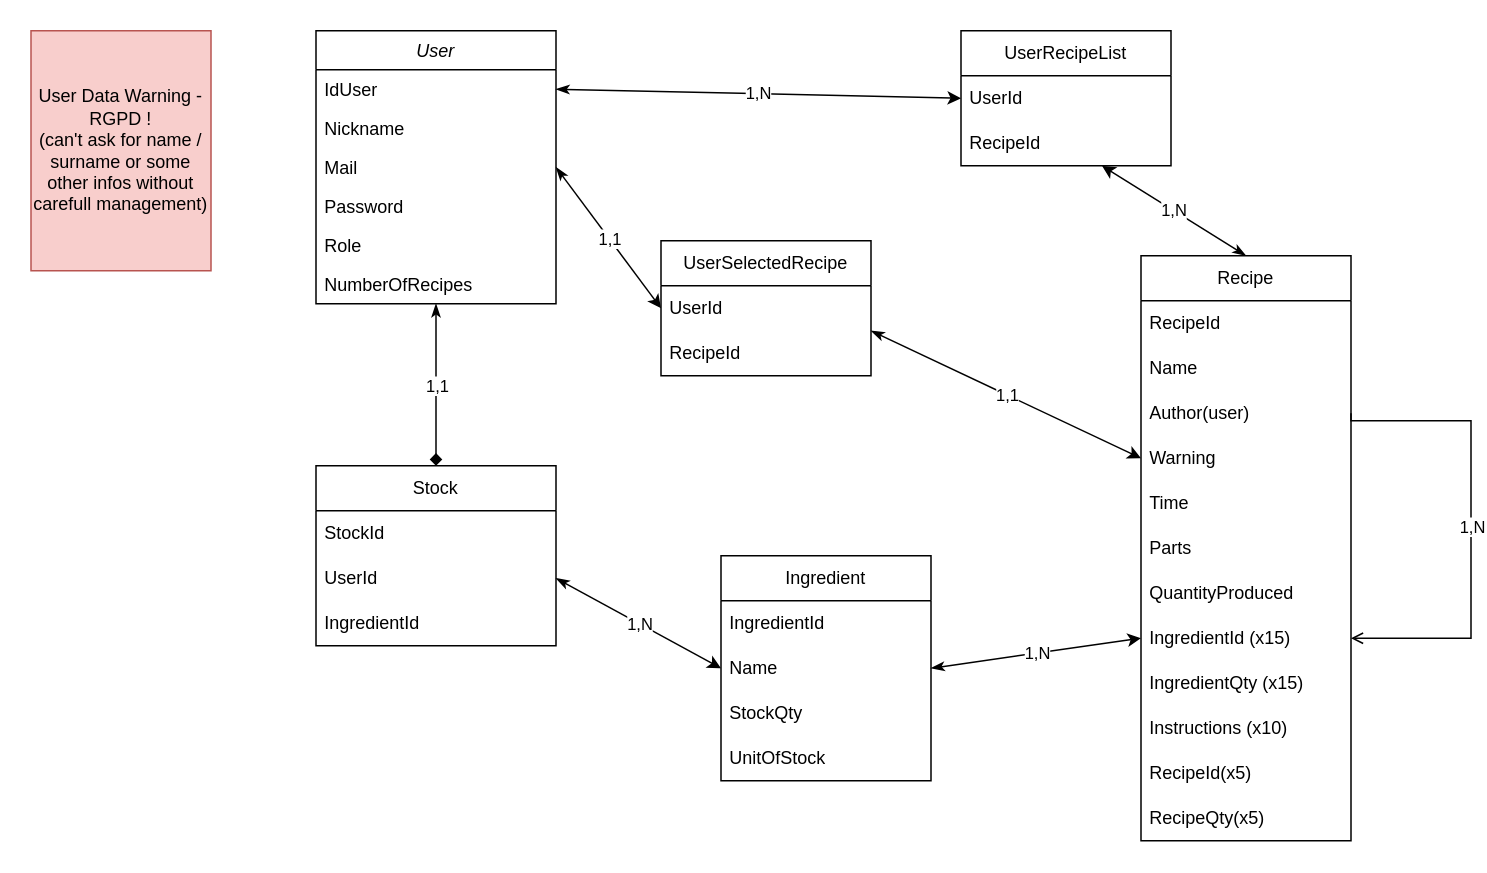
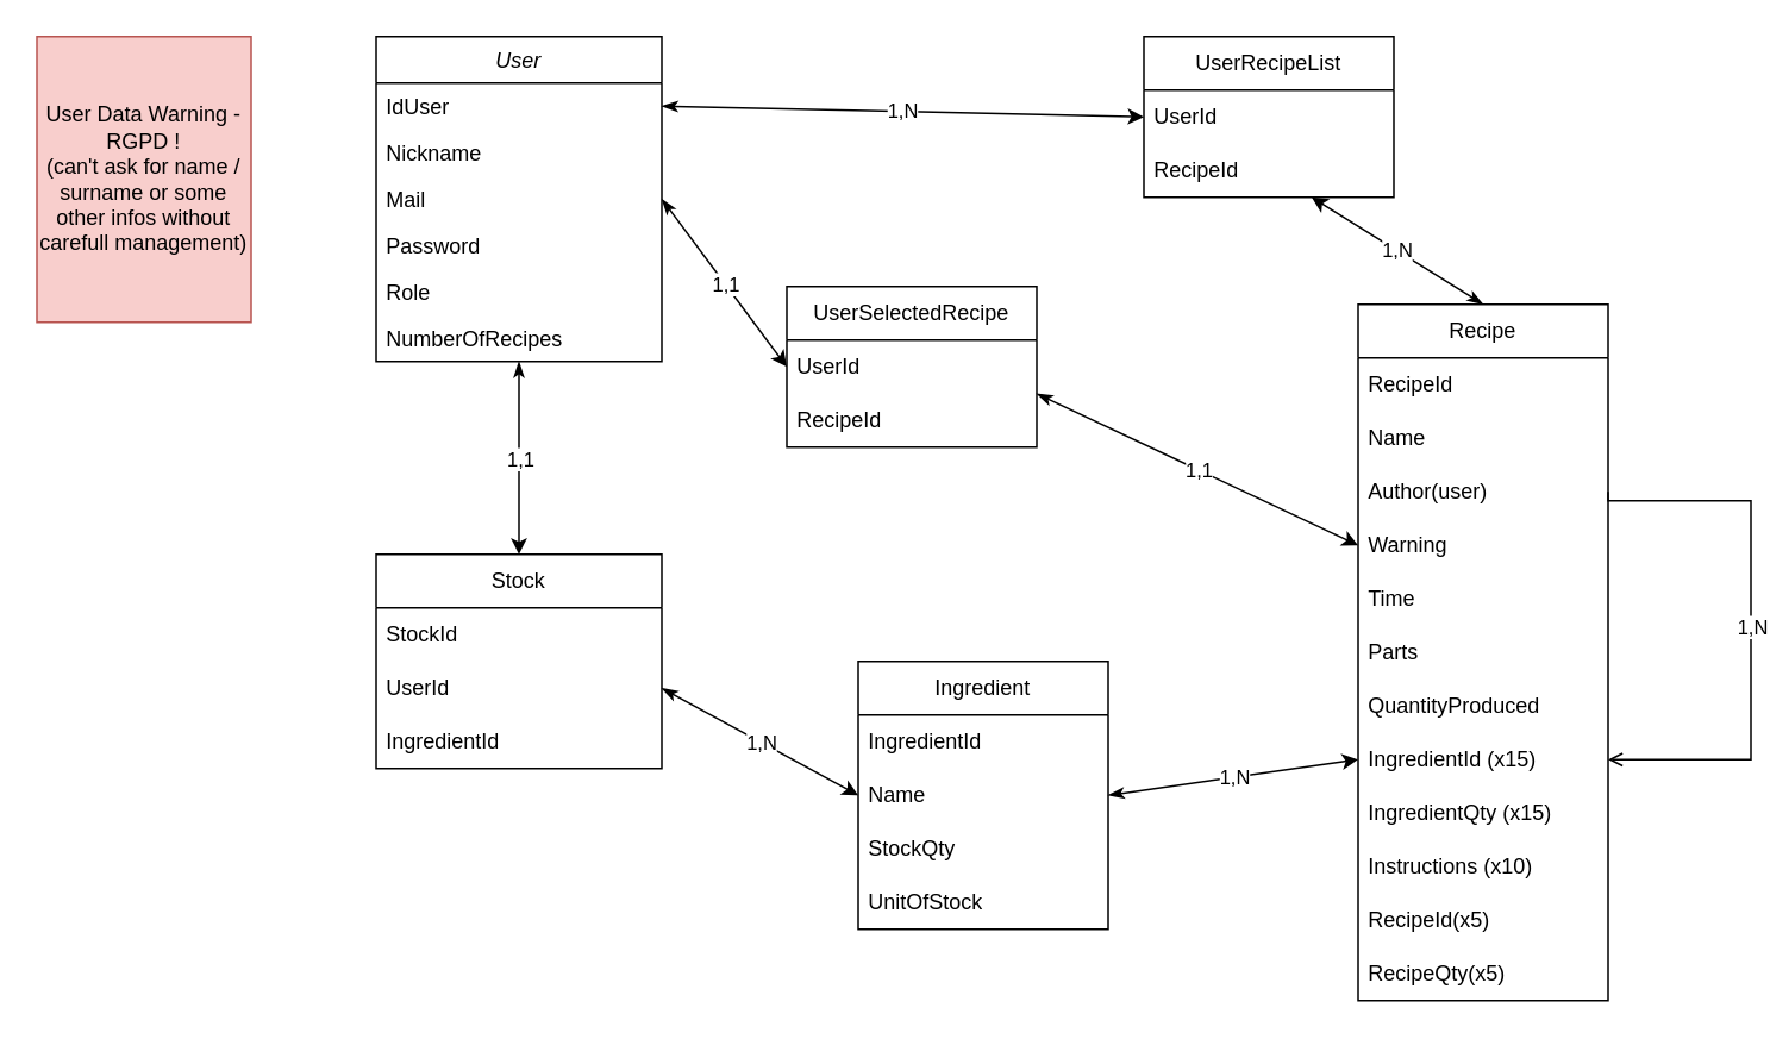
- <mxCell id="37" value="" style="endArrow=diamond;html=1;rounded=0;exitX=0.5;exitY=1;exitDx=0;exitDy=0;entryX=0.5;entryY=0;entryDx=0;entryDy=0;startArrow=classicThin;startFill=1;" edge="1" parent="1" source="2" target="33"><mxGeometry relative="1" as="geometry"><mxPoint x="300" y="220" as="sourcePoint" /><mxPoint x="460" y="220" as="targetPoint" /></mxGeometry></mxCell>
+ <mxCell id="37" value="" style="endArrow=classic;html=1;rounded=0;exitX=0.5;exitY=1;exitDx=0;exitDy=0;entryX=0.5;entryY=0;entryDx=0;entryDy=0;startArrow=classicThin;startFill=1;" edge="1" parent="1" source="2" target="33"><mxGeometry relative="1" as="geometry"><mxPoint x="300" y="220" as="sourcePoint" /><mxPoint x="460" y="220" as="targetPoint" /></mxGeometry></mxCell>
